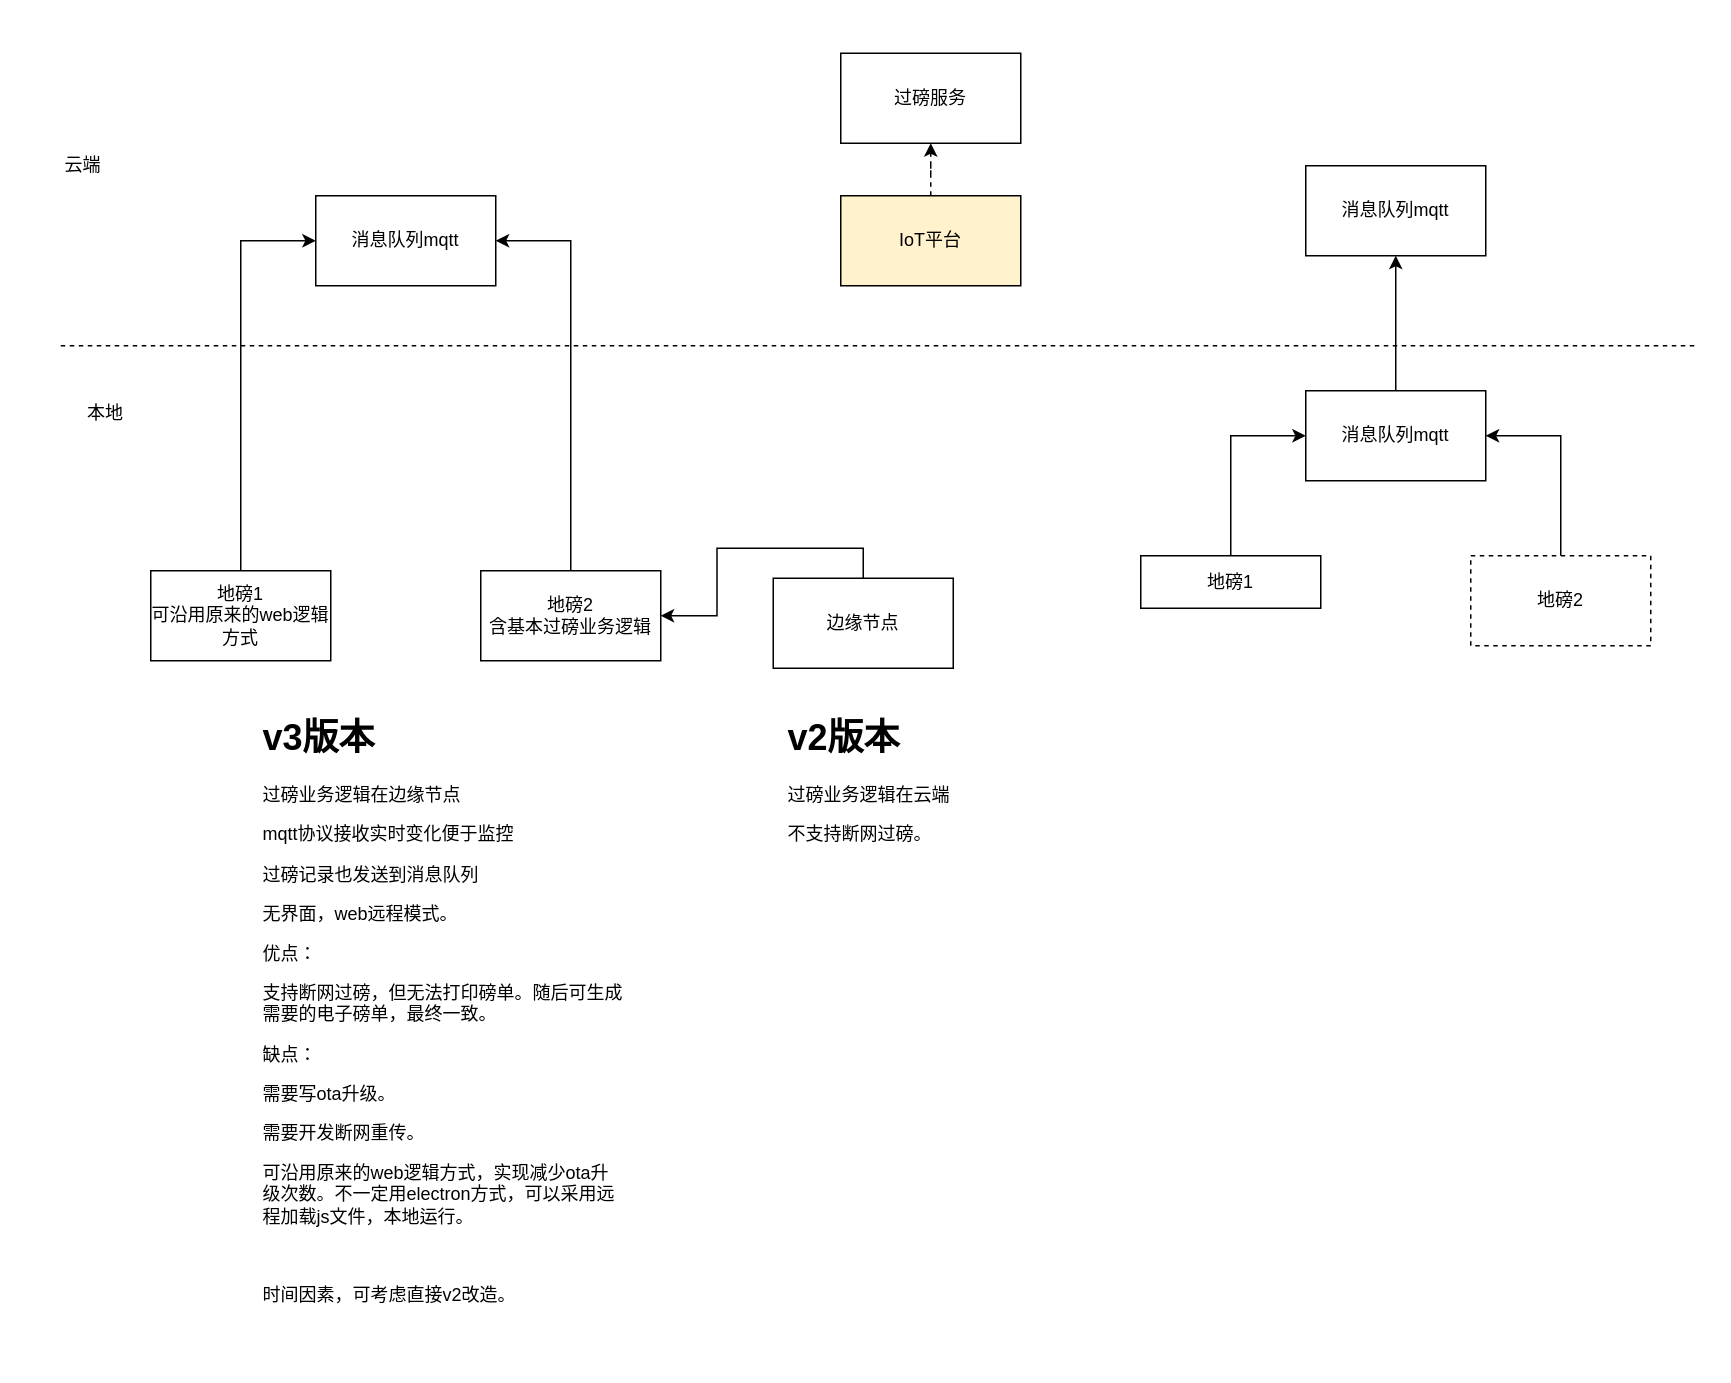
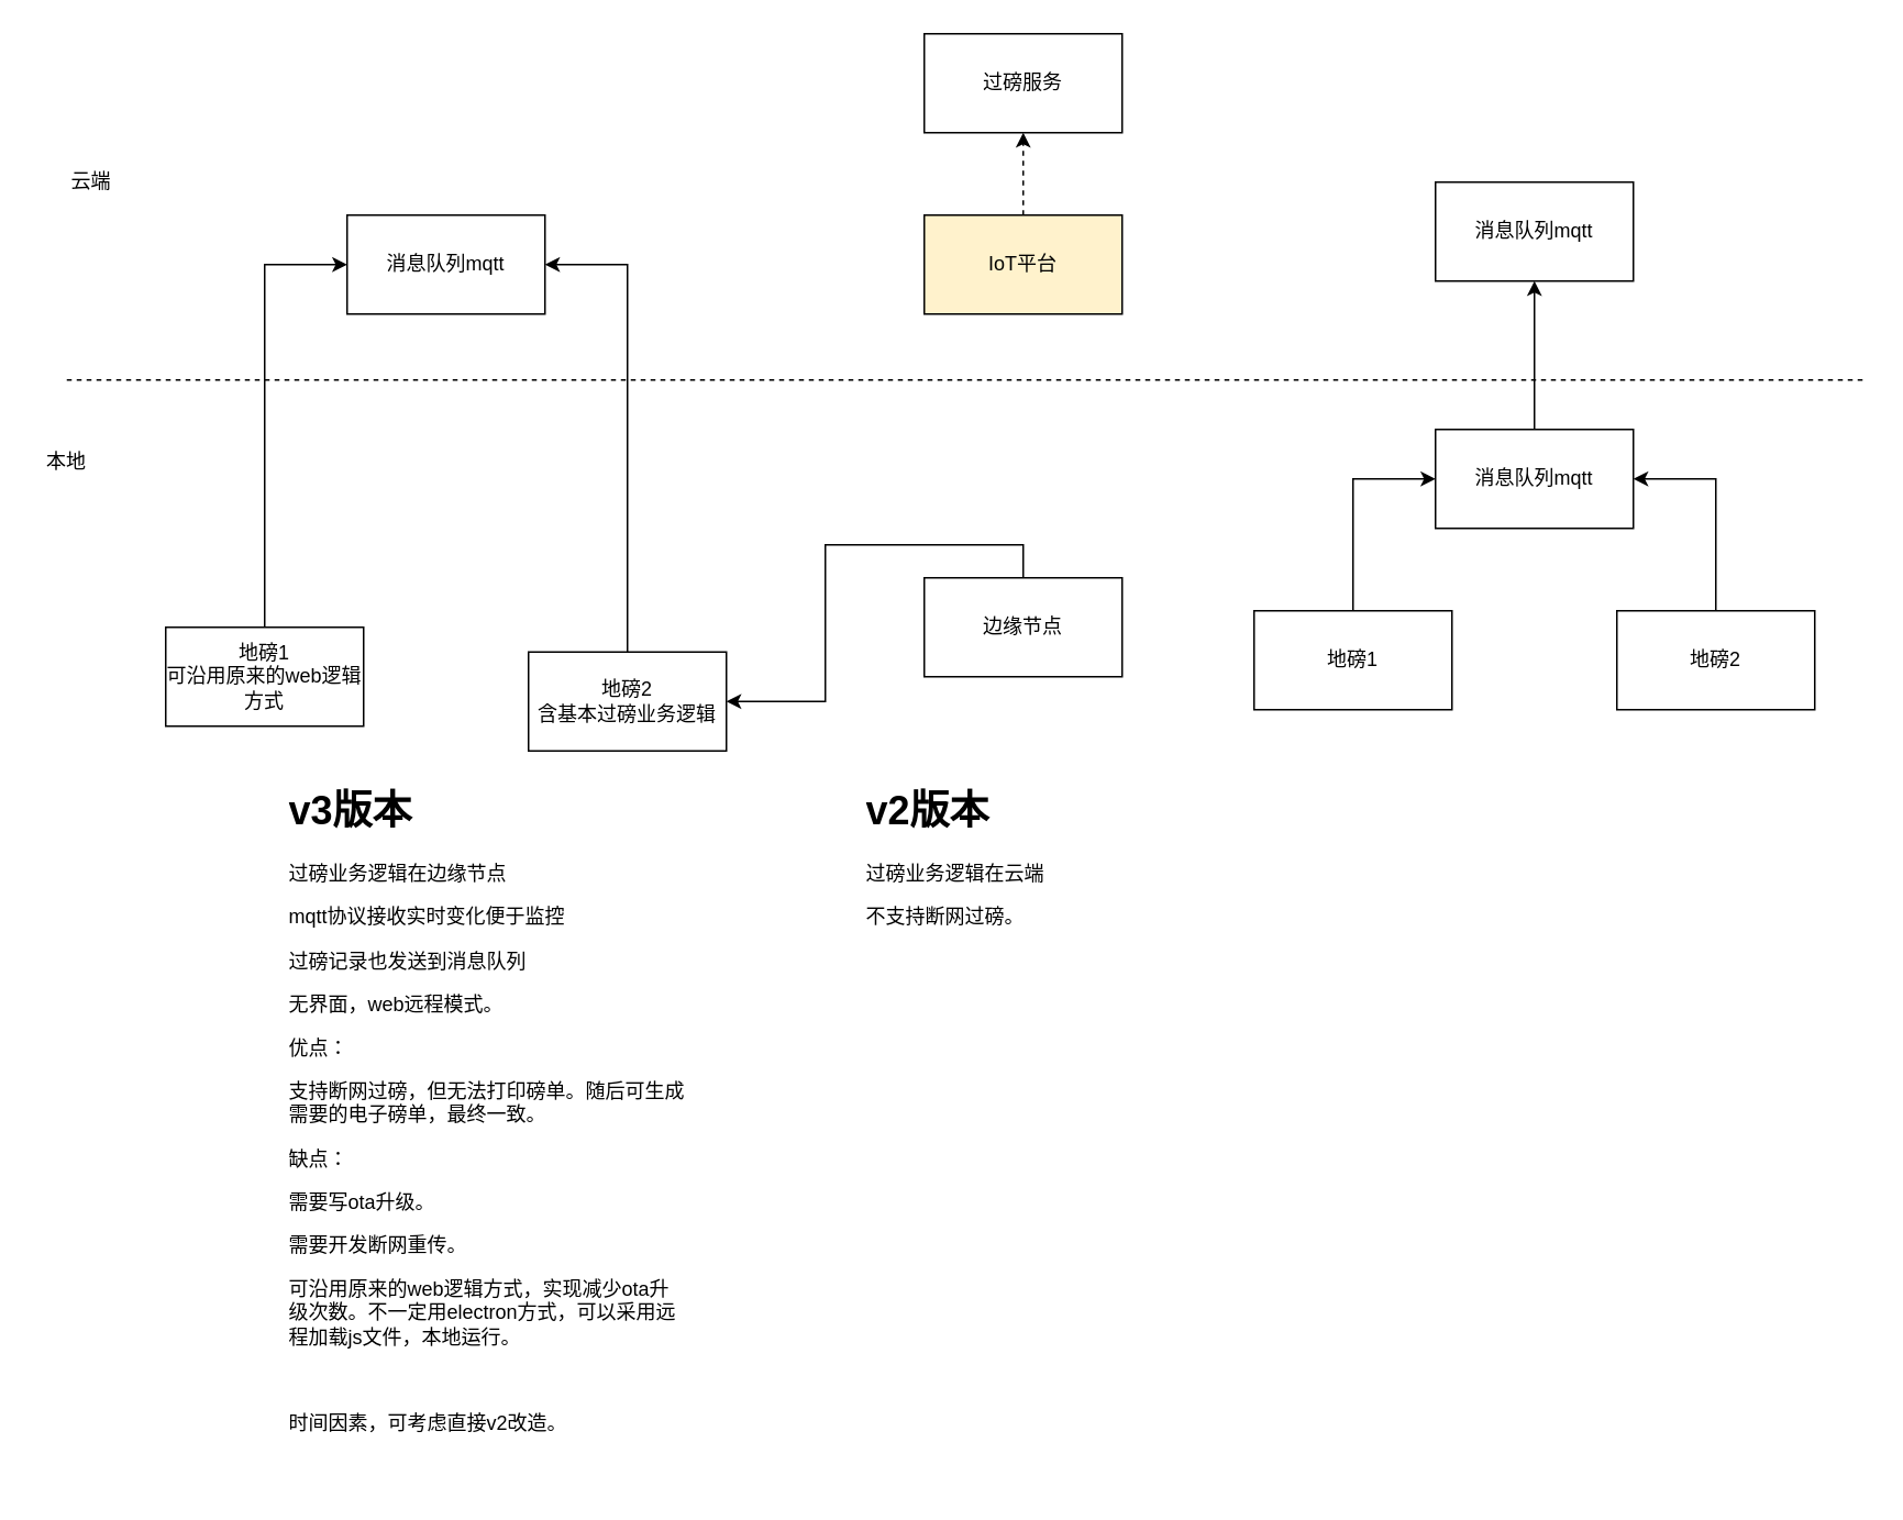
- <mxCell id="12" value="过磅服务" style="rounded=0;whiteSpace=wrap;html=1;shadow=0;" vertex="1" parent="1"><mxGeometry x="560" y="35" width="120" height="60" as="geometry" /></mxCell>
+ <mxCell id="12" value="过磅服务" style="rounded=0;whiteSpace=wrap;html=1;shadow=0;" vertex="1" parent="1"><mxGeometry x="560" y="20" width="120" height="60" as="geometry" /></mxCell>
- <mxCell id="6" value="本地" style="text;html=1;strokeColor=none;fillColor=none;align=center;verticalAlign=middle;whiteSpace=wrap;rounded=0;" vertex="1" parent="1"><mxGeometry x="50" y="265" width="40" height="20" as="geometry" /></mxCell>
+ <mxCell id="6" value="本地" style="text;html=1;strokeColor=none;fillColor=none;align=center;verticalAlign=middle;whiteSpace=wrap;rounded=0;" vertex="1" parent="1"><mxGeometry x="20" y="270" width="40" height="20" as="geometry" /></mxCell>
- <mxCell id="16" value="地磅1" style="rounded=0;whiteSpace=wrap;html=1;" vertex="1" parent="1"><mxGeometry x="760" y="370" width="120" height="35" as="geometry" /></mxCell>
+ <mxCell id="16" value="地磅1" style="rounded=0;whiteSpace=wrap;html=1;" vertex="1" parent="1"><mxGeometry x="760" y="370" width="120" height="60" as="geometry" /></mxCell>
- <mxCell id="18" value="地磅2" style="rounded=0;whiteSpace=wrap;html=1;dashed=1;" vertex="1" parent="1"><mxGeometry x="980" y="370" width="120" height="60" as="geometry" /></mxCell>
+ <mxCell id="18" value="地磅2" style="rounded=0;whiteSpace=wrap;html=1;" vertex="1" parent="1"><mxGeometry x="980" y="370" width="120" height="60" as="geometry" /></mxCell>
- <mxCell id="8" value="地磅2&lt;br&gt;含基本过磅业务逻辑" style="rounded=0;whiteSpace=wrap;html=1;" vertex="1" parent="1"><mxGeometry x="320" y="380" width="120" height="60" as="geometry" /></mxCell>
+ <mxCell id="8" value="地磅2&lt;br&gt;含基本过磅业务逻辑" style="rounded=0;whiteSpace=wrap;html=1;" vertex="1" parent="1"><mxGeometry x="320" y="395" width="120" height="60" as="geometry" /></mxCell>
- <mxCell id="11" value="边缘节点" style="rounded=0;whiteSpace=wrap;html=1;shadow=0;" vertex="1" parent="1"><mxGeometry x="515" y="385" width="120" height="60" as="geometry" /></mxCell>
+ <mxCell id="11" value="边缘节点" style="rounded=0;whiteSpace=wrap;html=1;shadow=0;" vertex="1" parent="1"><mxGeometry x="560" y="350" width="120" height="60" as="geometry" /></mxCell>
